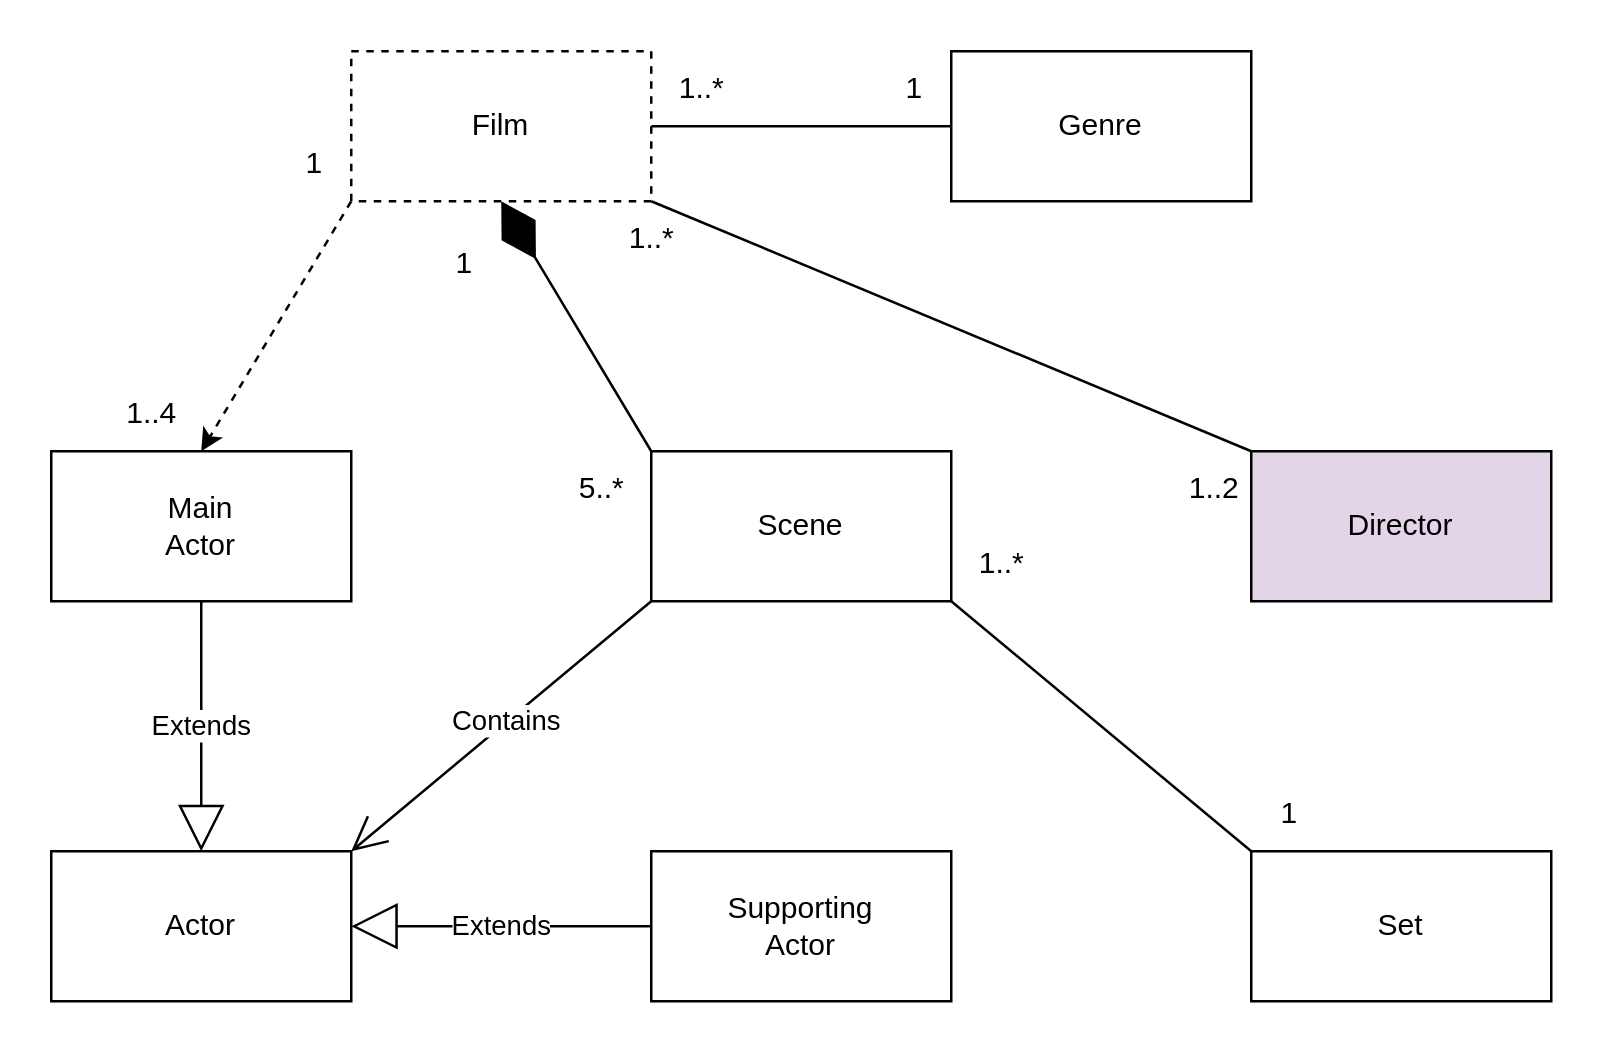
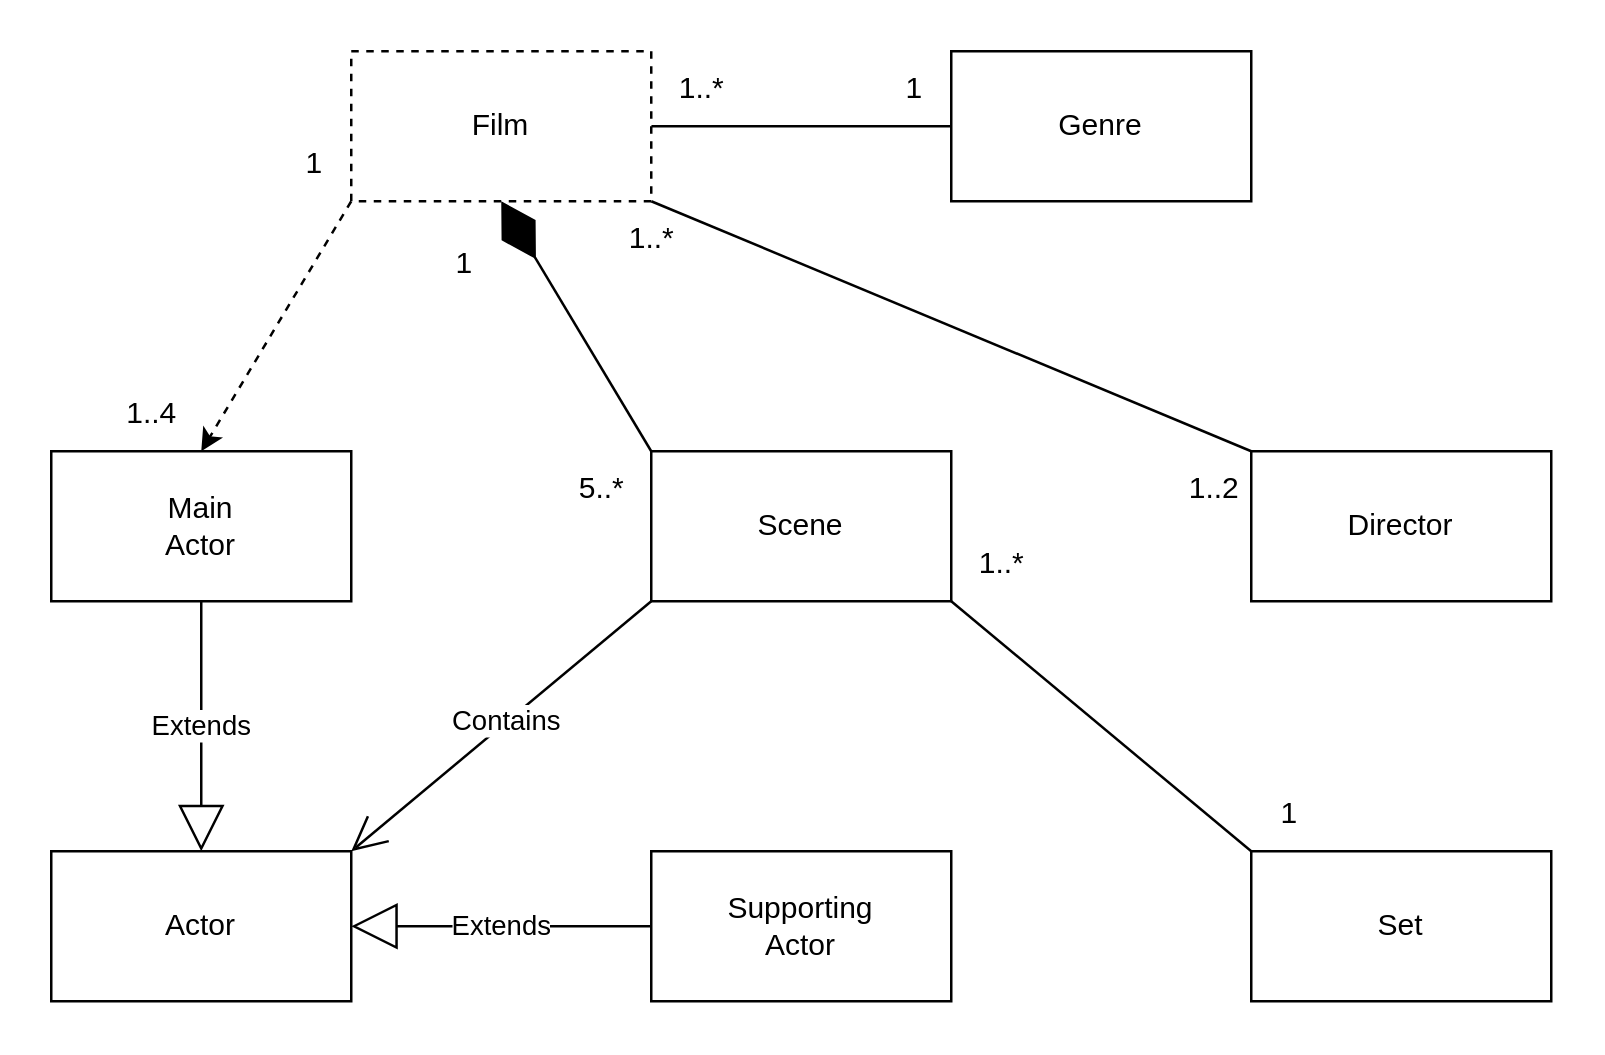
- <mxCell id="10" value="Director" style="rounded=0;whiteSpace=wrap;html=1;fillColor=#e1d5e7;" vertex="1" parent="1"><mxGeometry x="500" y="180" width="120" height="60" as="geometry" /></mxCell>
+ <mxCell id="10" value="Director" style="rounded=0;whiteSpace=wrap;html=1;" vertex="1" parent="1"><mxGeometry x="500" y="180" width="120" height="60" as="geometry" /></mxCell>
